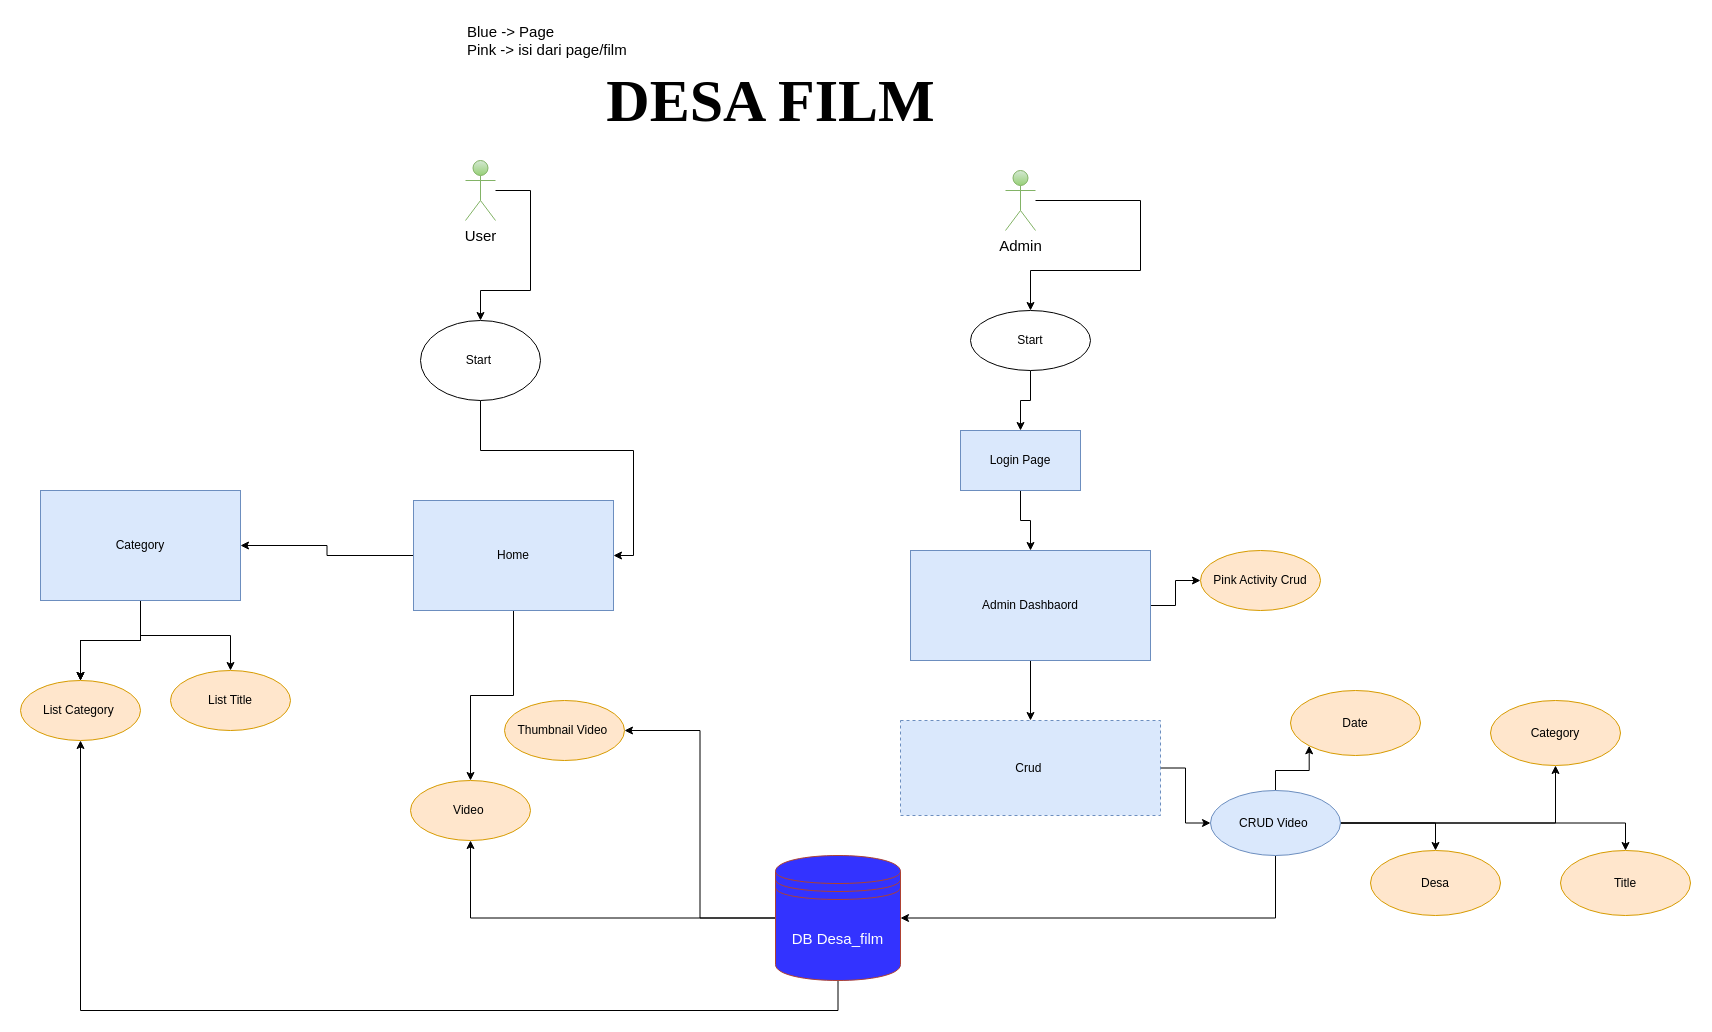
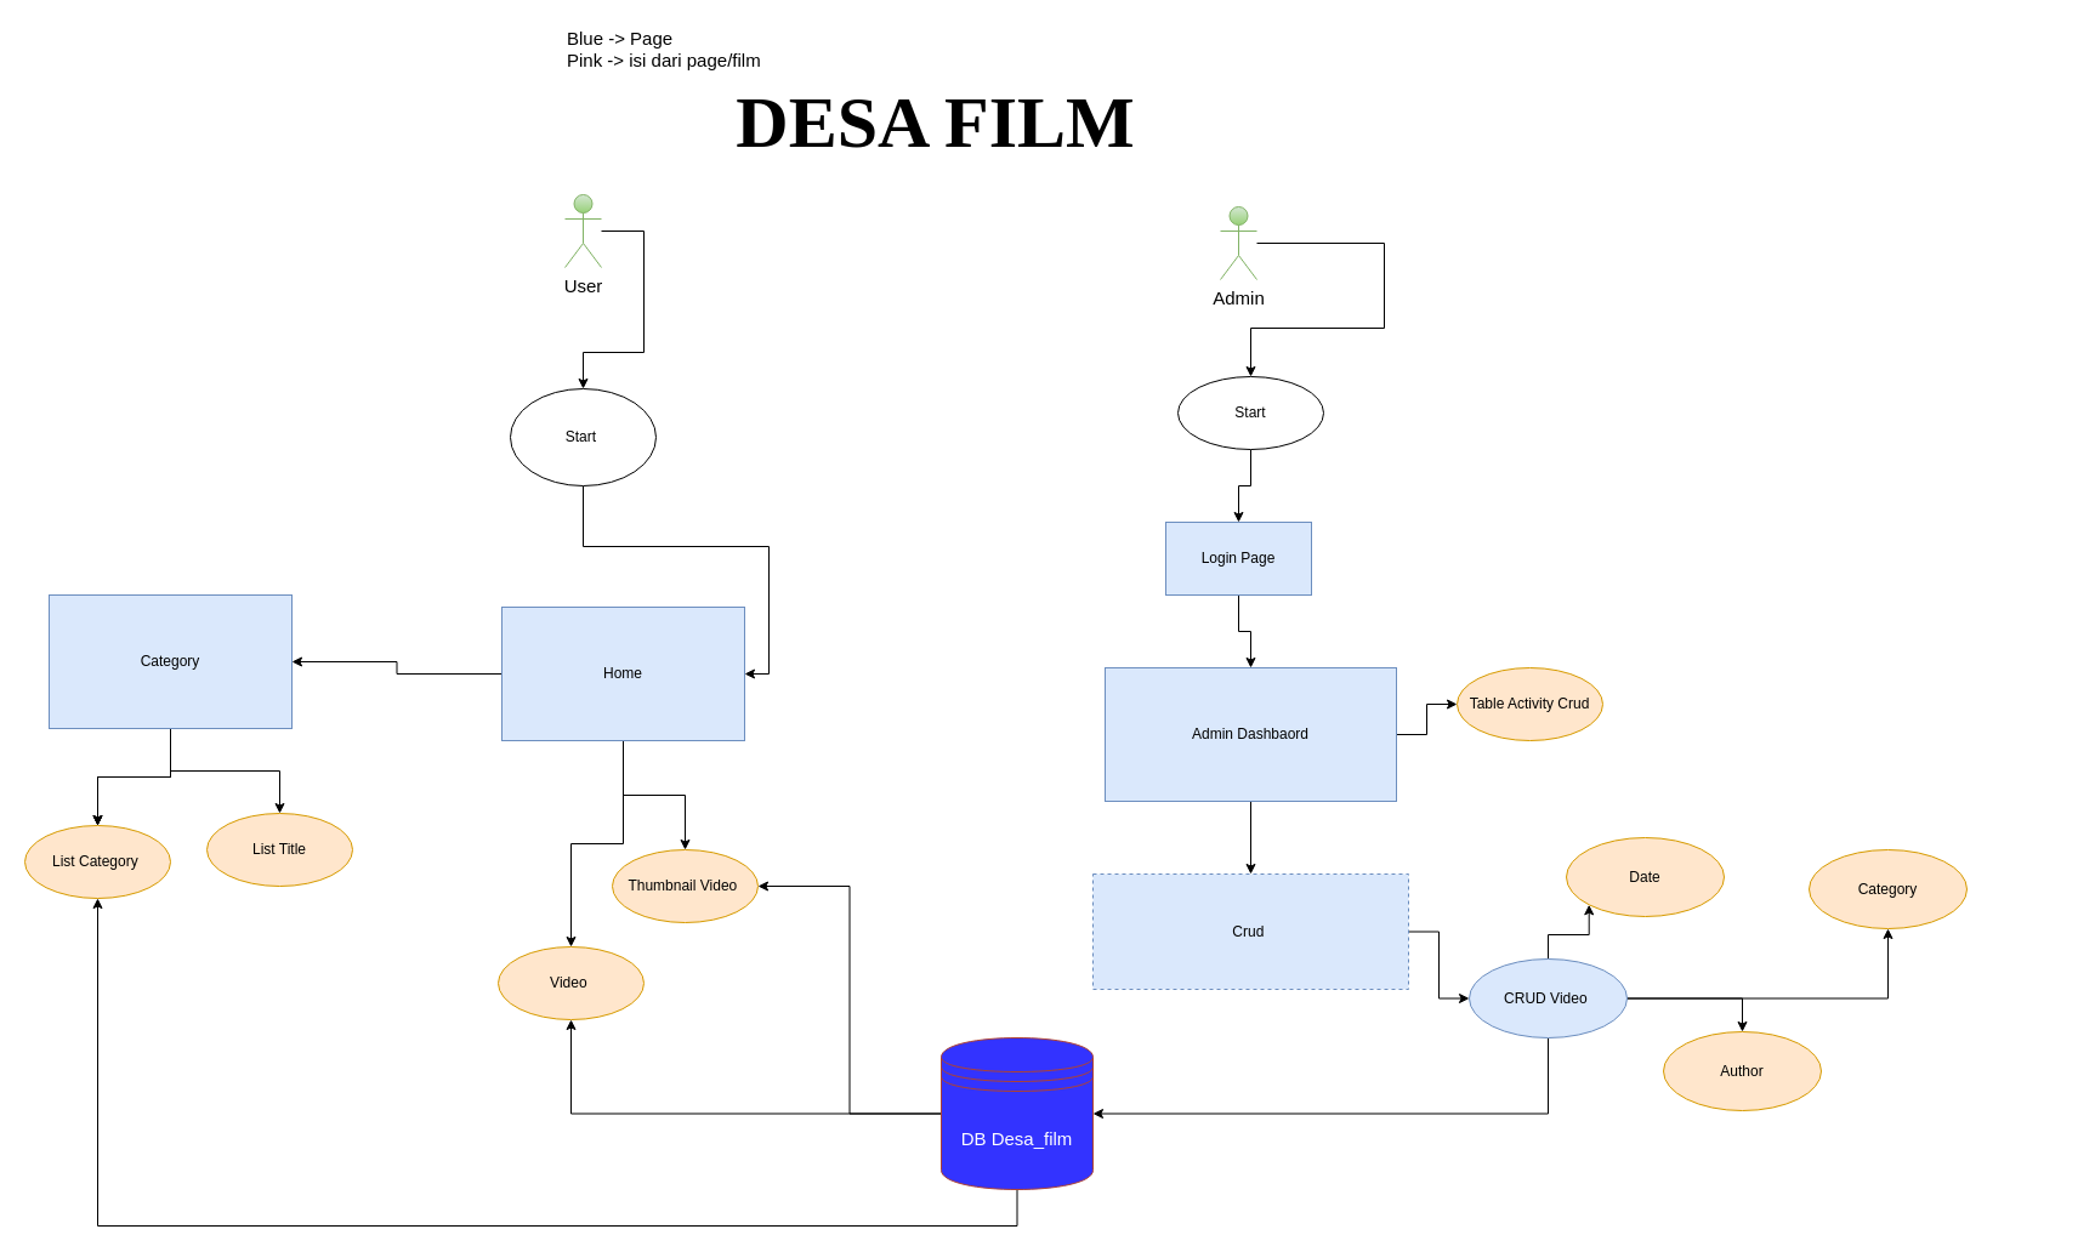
- <mxCell id="25" value="Pink Activity Crud" style="ellipse;whiteSpace=wrap;html=1;fillColor=#ffe6cc;strokeColor=#d79b00;" parent="1" vertex="1"><mxGeometry x="1200" y="550" width="120" height="60" as="geometry" /></mxCell>
+ <mxCell id="25" value="Table Activity Crud" style="ellipse;whiteSpace=wrap;html=1;fillColor=#ffe6cc;strokeColor=#d79b00;" parent="1" vertex="1"><mxGeometry x="1200" y="550" width="120" height="60" as="geometry" /></mxCell>
+ <mxCell id="4" value="" style="edgeStyle=orthogonalEdgeStyle;rounded=0;orthogonalLoop=1;jettySize=auto;html=1;" parent="1" source="7" target="8" edge="1"><mxGeometry relative="1" as="geometry" /></mxCell>
- <mxCell id="32" style="edgeStyle=orthogonalEdgeStyle;rounded=0;orthogonalLoop=1;jettySize=auto;html=1;entryX=0.5;entryY=0;entryDx=0;entryDy=0;fontSize=15;fontColor=#FFFFFF;" parent="1" source="33" target="39" edge="1"><mxGeometry relative="1" as="geometry" /></mxCell>
- <mxCell id="39" value="Title" style="ellipse;whiteSpace=wrap;html=1;fillColor=#ffe6cc;strokeColor=#d79b00;" parent="1" vertex="1"><mxGeometry x="1560" y="850" width="130" height="65" as="geometry" /></mxCell>
- <mxCell id="40" value="Desa" style="ellipse;whiteSpace=wrap;html=1;fillColor=#ffe6cc;strokeColor=#d79b00;" parent="1" vertex="1"><mxGeometry x="1370" y="850" width="130" height="65" as="geometry" /></mxCell>
+ <mxCell id="40" value="Author" style="ellipse;whiteSpace=wrap;html=1;fillColor=#ffe6cc;strokeColor=#d79b00;" parent="1" vertex="1"><mxGeometry x="1370" y="850" width="130" height="65" as="geometry" /></mxCell>
